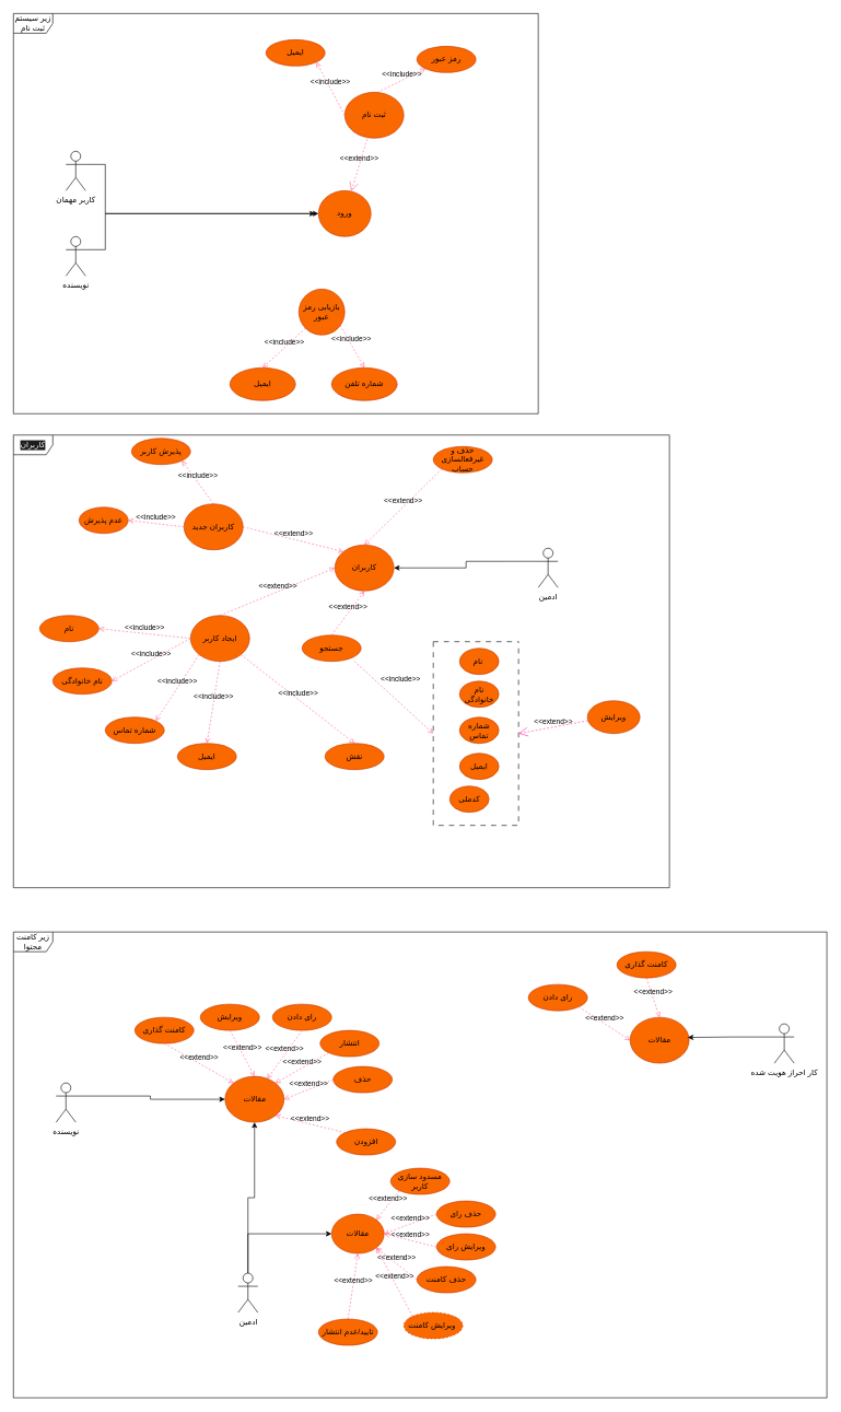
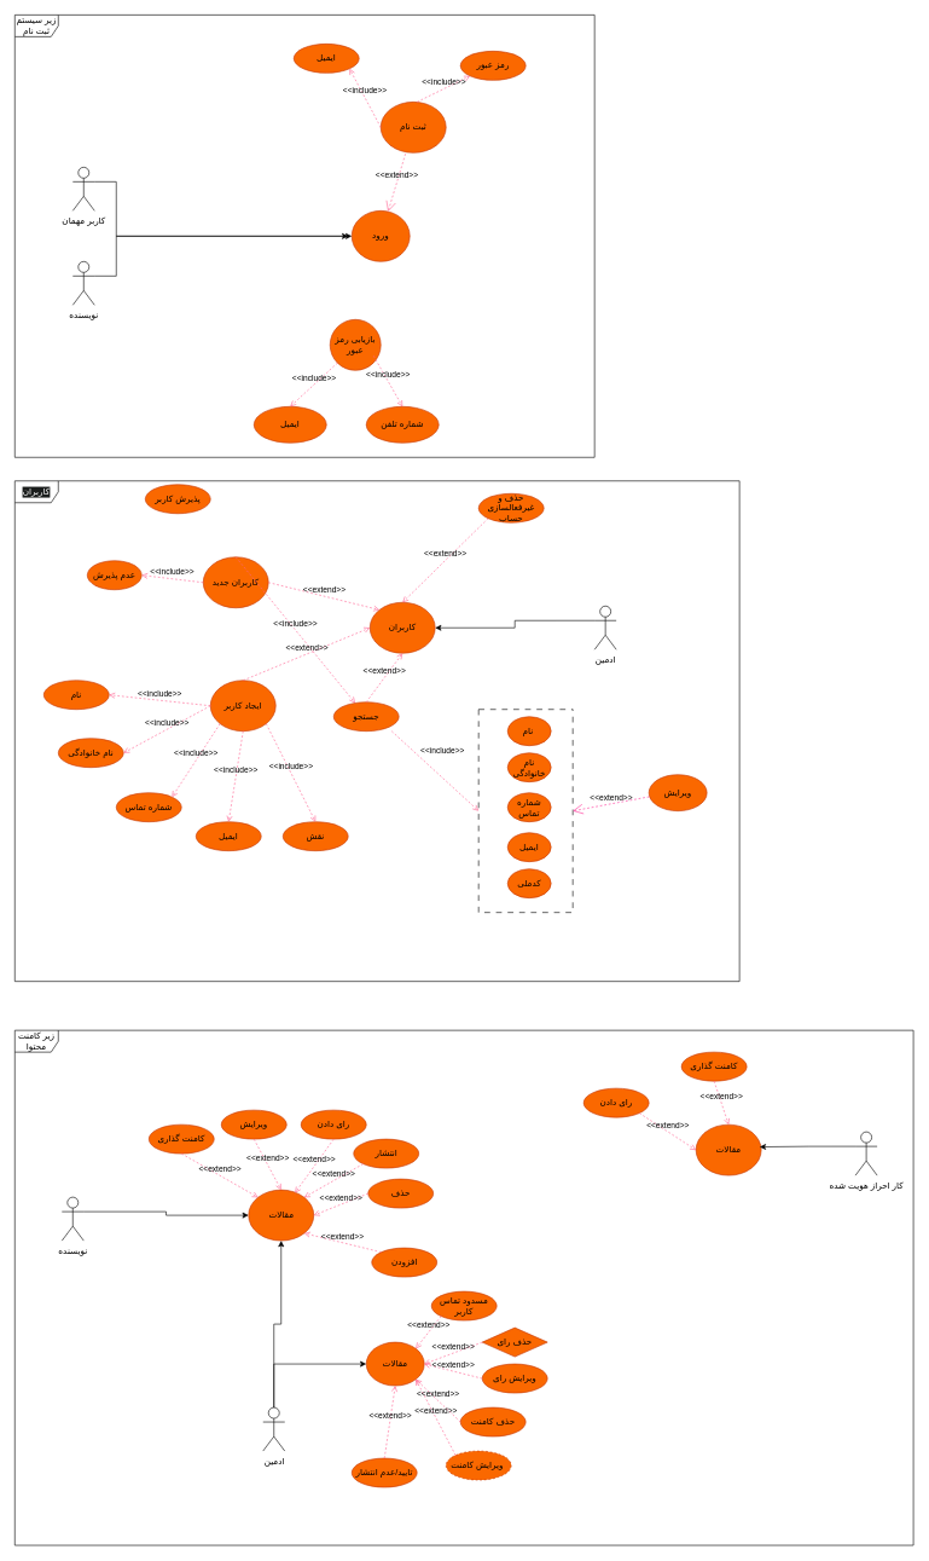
- <mxCell id="8" value="&amp;lt;&amp;lt;include&amp;gt;&amp;gt;" style="html=1;verticalAlign=bottom;labelBackgroundColor=none;endArrow=open;endFill=0;dashed=1;rounded=0;entryX=1;entryY=1;entryDx=0;entryDy=0;strokeColor=#FF6392;fontColor=#000000;exitX=0.5;exitY=0;exitDx=0;exitDy=0;" parent="1" source="4" target="5" edge="1"><mxGeometry width="160" relative="1" as="geometry"><mxPoint x="310" y="737.5" as="sourcePoint" /><mxPoint x="383" y="701.5" as="targetPoint" /></mxGeometry></mxCell>
+ <mxCell id="8" value="&amp;lt;&amp;lt;include&amp;gt;&amp;gt;" style="html=1;verticalAlign=bottom;labelBackgroundColor=none;endArrow=open;endFill=0;dashed=1;rounded=0;strokeColor=#FF6392;fontColor=#000000;exitX=0.5;exitY=0;exitDx=0;exitDy=0;" parent="1" source="4" target="34" edge="1"><mxGeometry width="160" relative="1" as="geometry"><mxPoint x="310" y="737.5" as="sourcePoint" /><mxPoint x="383" y="701.5" as="targetPoint" /></mxGeometry></mxCell>
- <mxCell id="18" value="نقش" style="ellipse;whiteSpace=wrap;html=1;labelBackgroundColor=none;fillColor=#fa6800;strokeColor=#C73500;fontColor=#000000;" parent="1" vertex="1"><mxGeometry x="495" y="1132.5" width="90" height="40" as="geometry" /></mxCell>
+ <mxCell id="18" value="نقش" style="ellipse;whiteSpace=wrap;html=1;labelBackgroundColor=none;fillColor=#fa6800;strokeColor=#C73500;fontColor=#000000;" parent="1" vertex="1"><mxGeometry x="390" y="1132.5" width="90" height="40" as="geometry" /></mxCell>
- <mxCell id="29" value="کدملی" style="ellipse;whiteSpace=wrap;html=1;strokeColor=#C73500;fontColor=#000000;fillColor=#fa6800;labelBackgroundColor=none;" parent="1" vertex="1"><mxGeometry x="685" y="1197.5" width="60" height="40" as="geometry" /></mxCell>
+ <mxCell id="29" value="کدملی" style="ellipse;whiteSpace=wrap;html=1;strokeColor=#C73500;fontColor=#000000;fillColor=#fa6800;labelBackgroundColor=none;" parent="1" vertex="1"><mxGeometry x="700" y="1197.5" width="60" height="40" as="geometry" /></mxCell>
- <mxCell id="76" value="مسدود سازی کاربر" style="ellipse;whiteSpace=wrap;html=1;labelBackgroundColor=none;fillColor=#fa6800;strokeColor=#C73500;fontColor=#000000;" parent="1" vertex="1"><mxGeometry x="595" y="1780" width="90" height="40" as="geometry" /></mxCell>
+ <mxCell id="76" value="مسدود تماس کاربر" style="ellipse;whiteSpace=wrap;html=1;labelBackgroundColor=none;fillColor=#fa6800;strokeColor=#C73500;fontColor=#000000;" parent="1" vertex="1"><mxGeometry x="595" y="1780" width="90" height="40" as="geometry" /></mxCell>
- <mxCell id="77" value="حذف رای" style="ellipse;whiteSpace=wrap;html=1;labelBackgroundColor=none;fillColor=#fa6800;strokeColor=#C73500;fontColor=#000000;" parent="1" vertex="1"><mxGeometry x="665" y="1830" width="90" height="40" as="geometry" /></mxCell>
+ <mxCell id="77" value="حذف رای" style="rhombus;whiteSpace=wrap;html=1;labelBackgroundColor=none;fillColor=#fa6800;strokeColor=#C73500;fontColor=#000000;" parent="1" vertex="1"><mxGeometry x="665" y="1830" width="90" height="40" as="geometry" /></mxCell>
- <mxCell id="78" value="حذف کامنت" style="ellipse;whiteSpace=wrap;html=1;labelBackgroundColor=none;fillColor=#fa6800;strokeColor=#C73500;fontColor=#000000;" parent="1" vertex="1"><mxGeometry x="635" y="1930" width="90" height="40" as="geometry" /></mxCell>
+ <mxCell id="78" value="حذف کامنت" style="ellipse;whiteSpace=wrap;html=1;labelBackgroundColor=none;fillColor=#fa6800;strokeColor=#C73500;fontColor=#000000;" parent="1" vertex="1"><mxGeometry x="635" y="1940" width="90" height="40" as="geometry" /></mxCell>
